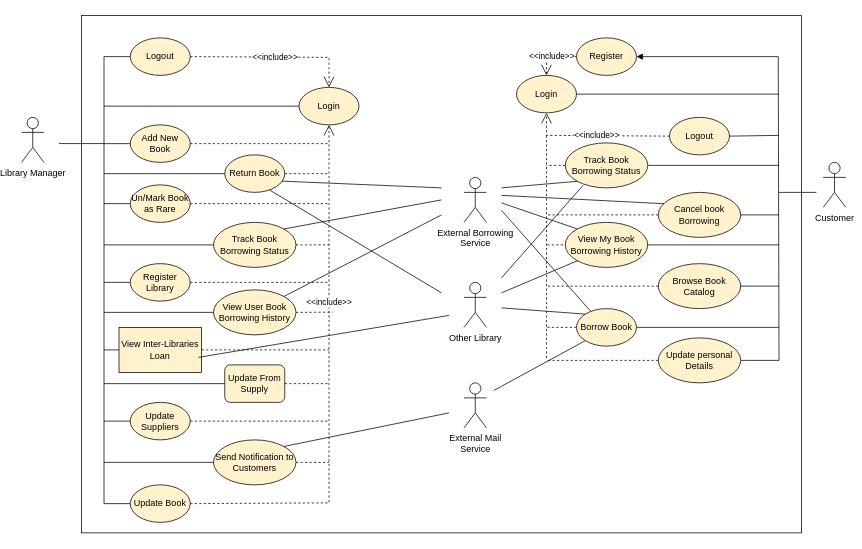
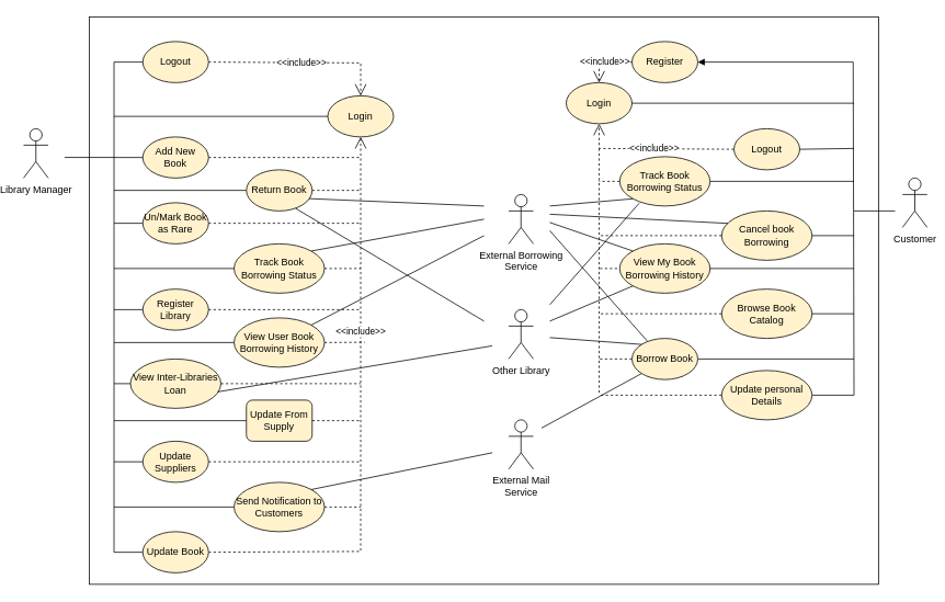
- <mxCell id="14" value="View Inter-Libraries Loan" style="whiteSpace=wrap;html=1;fillColor=#fff2cc;strokeColor=#000000;rounded=0;" parent="1" vertex="1"><mxGeometry x="150" y="436" width="110" height="60" as="geometry" /></mxCell>
+ <mxCell id="14" value="View Inter-Libraries Loan" style="ellipse;whiteSpace=wrap;html=1;fillColor=#fff2cc;strokeColor=#000000;" parent="1" vertex="1"><mxGeometry x="150" y="436" width="110" height="60" as="geometry" /></mxCell>
